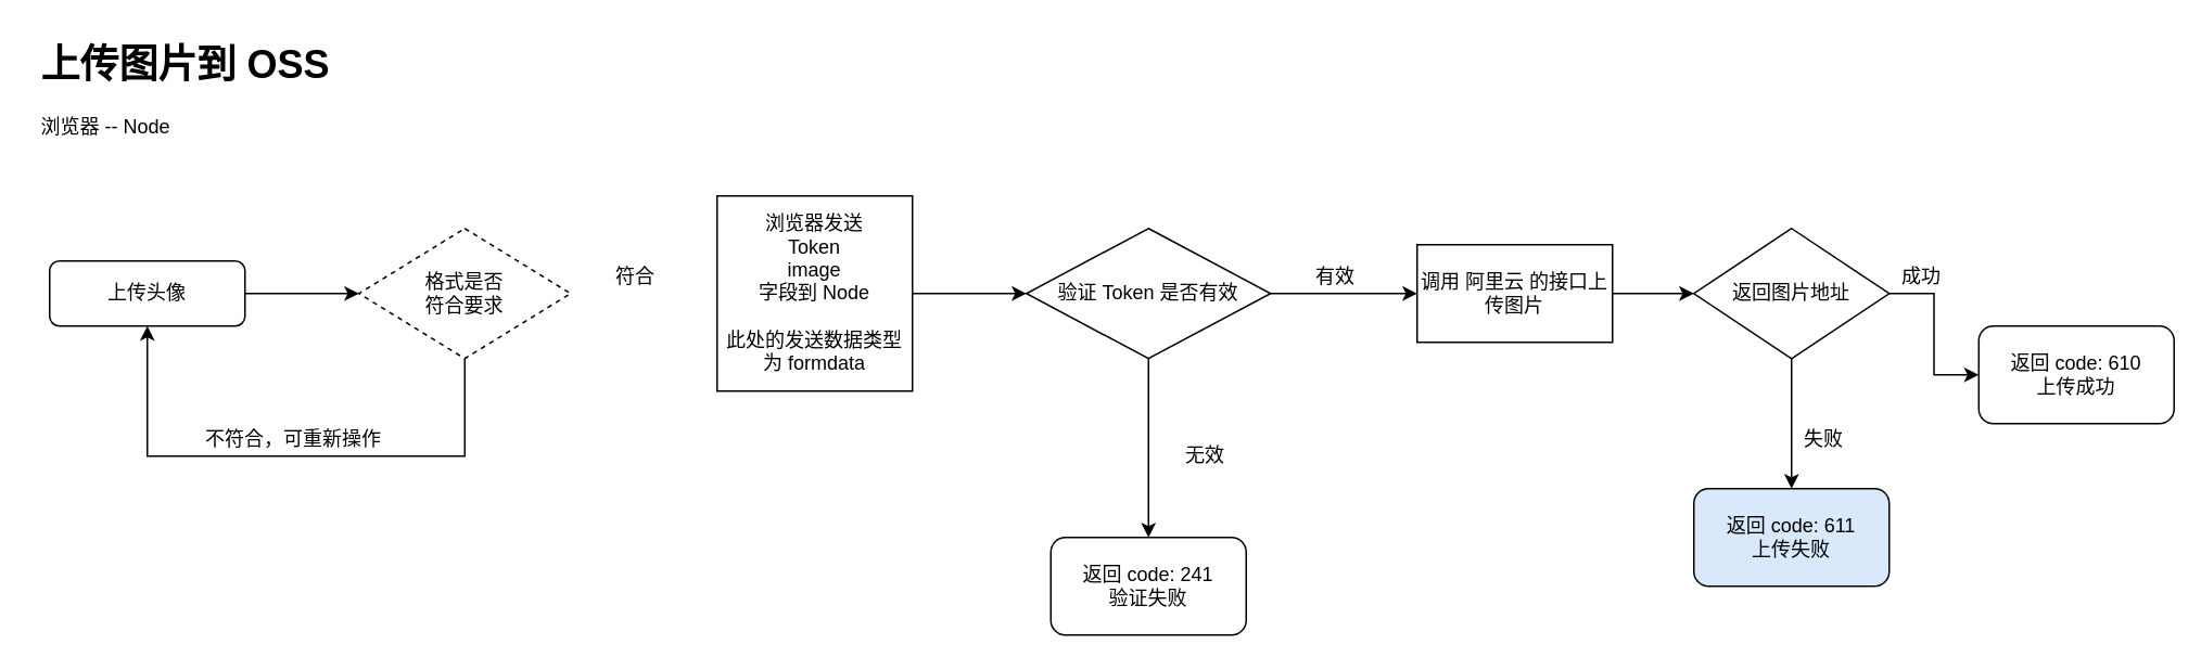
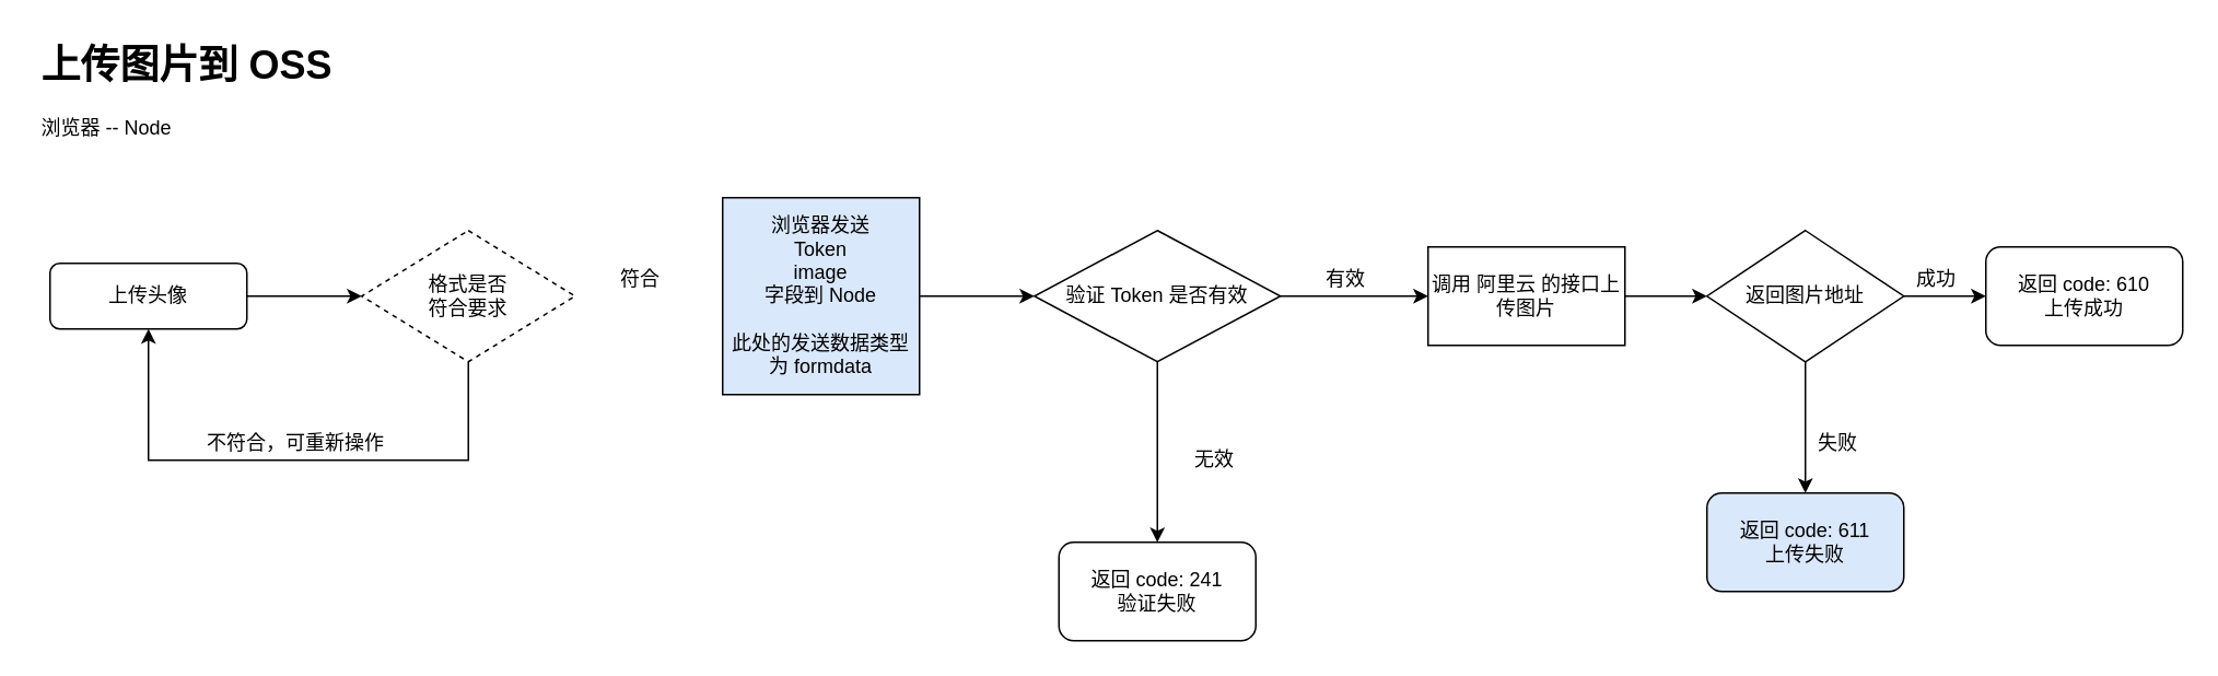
- <mxCell id="5" value="浏览器发送 &lt;br&gt;Token &lt;br&gt;image&lt;br&gt;字段到 Node&lt;br&gt;&lt;br&gt;此处的发送数据类型为 formdata" style="rounded=0;whiteSpace=wrap;html=1;" vertex="1" parent="1"><mxGeometry x="440" y="120" width="120" height="120" as="geometry" /></mxCell>
+ <mxCell id="5" value="浏览器发送 &lt;br&gt;Token &lt;br&gt;image&lt;br&gt;字段到 Node&lt;br&gt;&lt;br&gt;此处的发送数据类型为 formdata" style="rounded=0;whiteSpace=wrap;html=1;fillColor=#dae8fc;" vertex="1" parent="1"><mxGeometry x="440" y="120" width="120" height="120" as="geometry" /></mxCell>
- <mxCell id="12" value="返回 code: 610&lt;br&gt;上传成功" style="rounded=1;whiteSpace=wrap;html=1;" vertex="1" parent="1"><mxGeometry x="1215" y="200" width="120" height="60" as="geometry" /></mxCell>
+ <mxCell id="12" value="返回 code: 610&lt;br&gt;上传成功" style="rounded=1;whiteSpace=wrap;html=1;" vertex="1" parent="1"><mxGeometry x="1210" y="150" width="120" height="60" as="geometry" /></mxCell>
